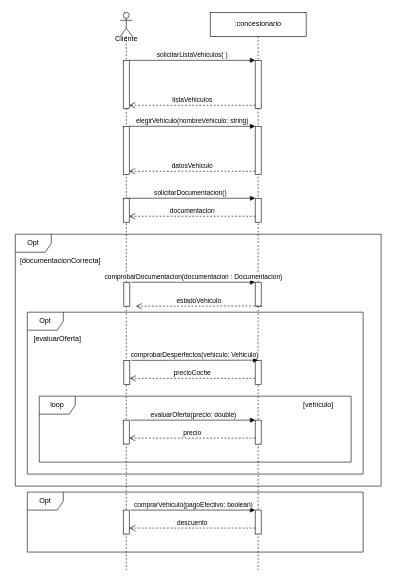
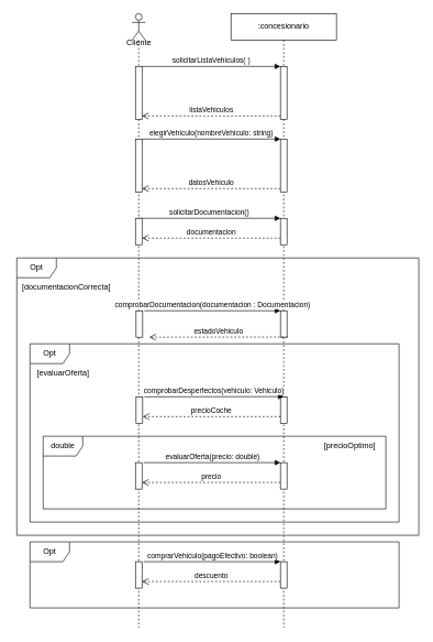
- <mxCell id="34" value="loop" style="shape=umlFrame;whiteSpace=wrap;html=1;pointerEvents=0;" vertex="1" parent="1"><mxGeometry x="65" y="660" width="520" height="110" as="geometry" /></mxCell>
+ <mxCell id="34" value="double" style="shape=umlFrame;whiteSpace=wrap;html=1;pointerEvents=0;" vertex="1" parent="1"><mxGeometry x="65" y="660" width="520" height="110" as="geometry" /></mxCell>
- <mxCell id="39" value="[vehiculo]" style="text;html=1;align=center;verticalAlign=middle;resizable=0;points=[];autosize=1;strokeColor=none;fillColor=none;" vertex="1" parent="1"><mxGeometry x="480" y="660" width="100" height="30" as="geometry" /></mxCell>
+ <mxCell id="39" value="[precioOptimo]" style="text;html=1;align=center;verticalAlign=middle;resizable=0;points=[];autosize=1;strokeColor=none;fillColor=none;" vertex="1" parent="1"><mxGeometry x="480" y="660" width="100" height="30" as="geometry" /></mxCell>
